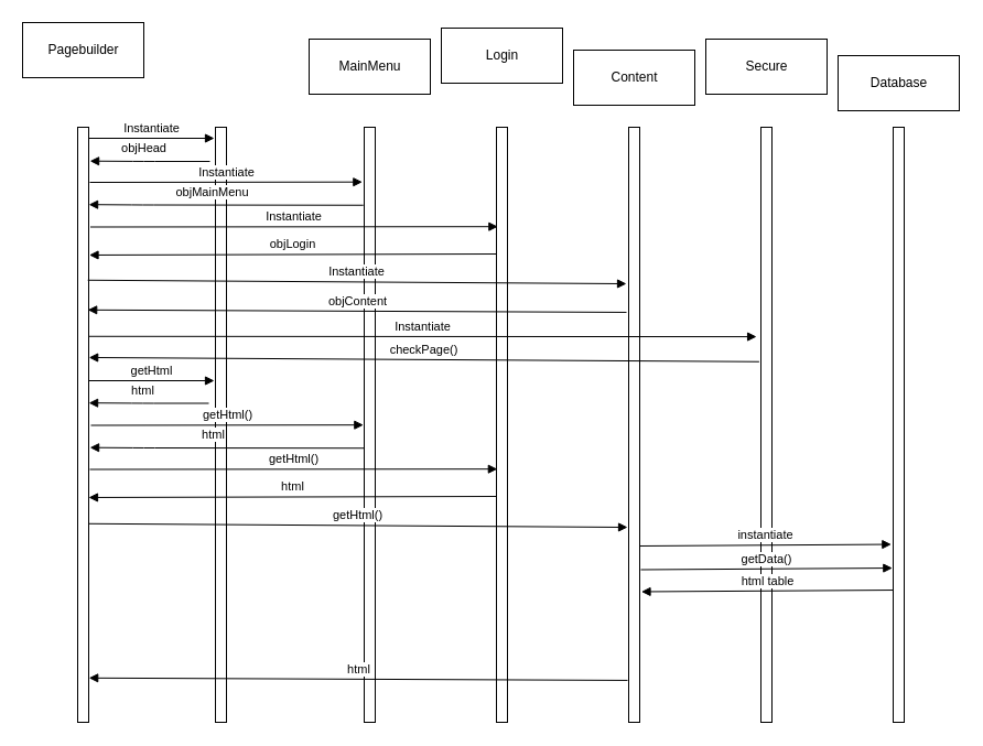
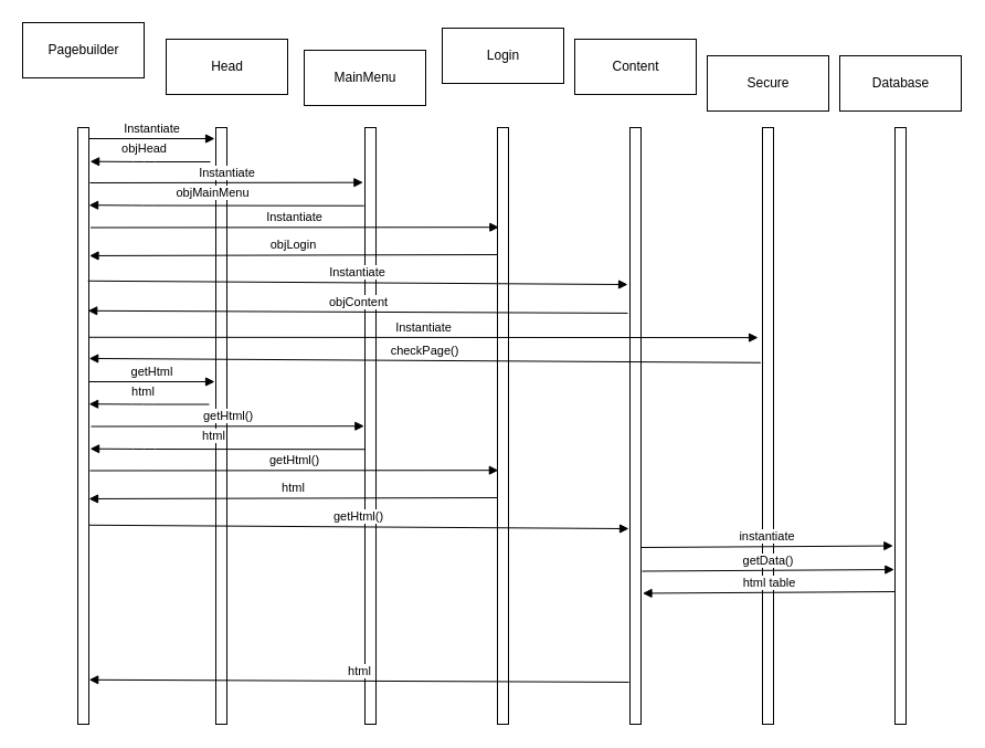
+ <mxCell id="3" value="Head" style="html=1;" parent="1" vertex="1"><mxGeometry x="150" y="35" width="110" height="50" as="geometry" /></mxCell>
- <mxCell id="4" value="MainMenu" style="html=1;" parent="1" vertex="1"><mxGeometry x="280" y="35" width="110" height="50" as="geometry" /></mxCell>
+ <mxCell id="4" value="MainMenu" style="html=1;" parent="1" vertex="1"><mxGeometry x="275" y="45" width="110" height="50" as="geometry" /></mxCell>
- <mxCell id="7" value="Secure" style="html=1;" parent="1" vertex="1"><mxGeometry x="640" y="35" width="110" height="50" as="geometry" /></mxCell>
+ <mxCell id="7" value="Secure" style="html=1;" parent="1" vertex="1"><mxGeometry x="640" y="50" width="110" height="50" as="geometry" /></mxCell>
- <mxCell id="6" value="Content" style="html=1;" parent="1" vertex="1"><mxGeometry x="520" y="45" width="110" height="50" as="geometry" /></mxCell>
+ <mxCell id="6" value="Content" style="html=1;" parent="1" vertex="1"><mxGeometry x="520" y="35" width="110" height="50" as="geometry" /></mxCell>
